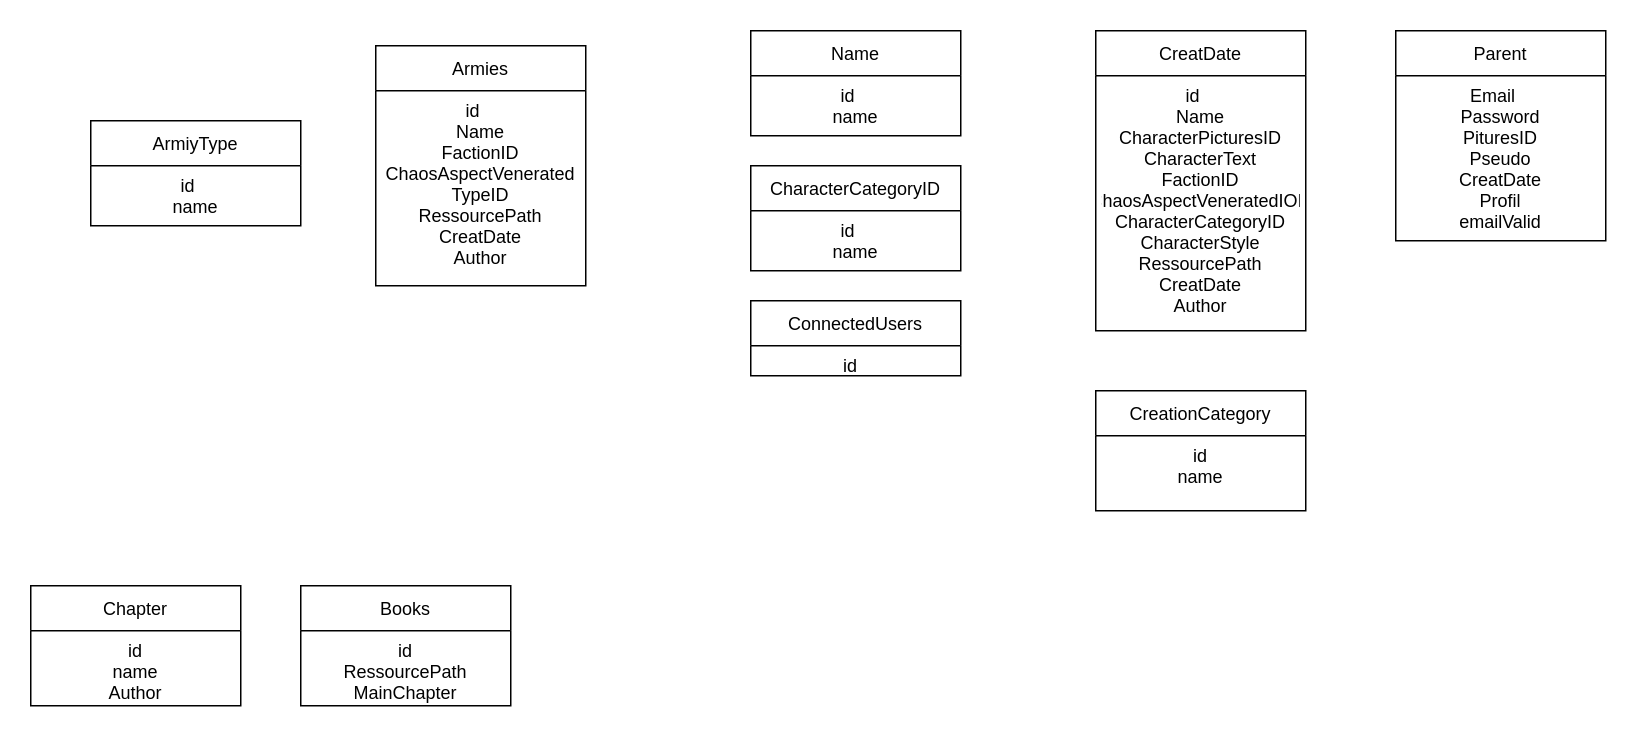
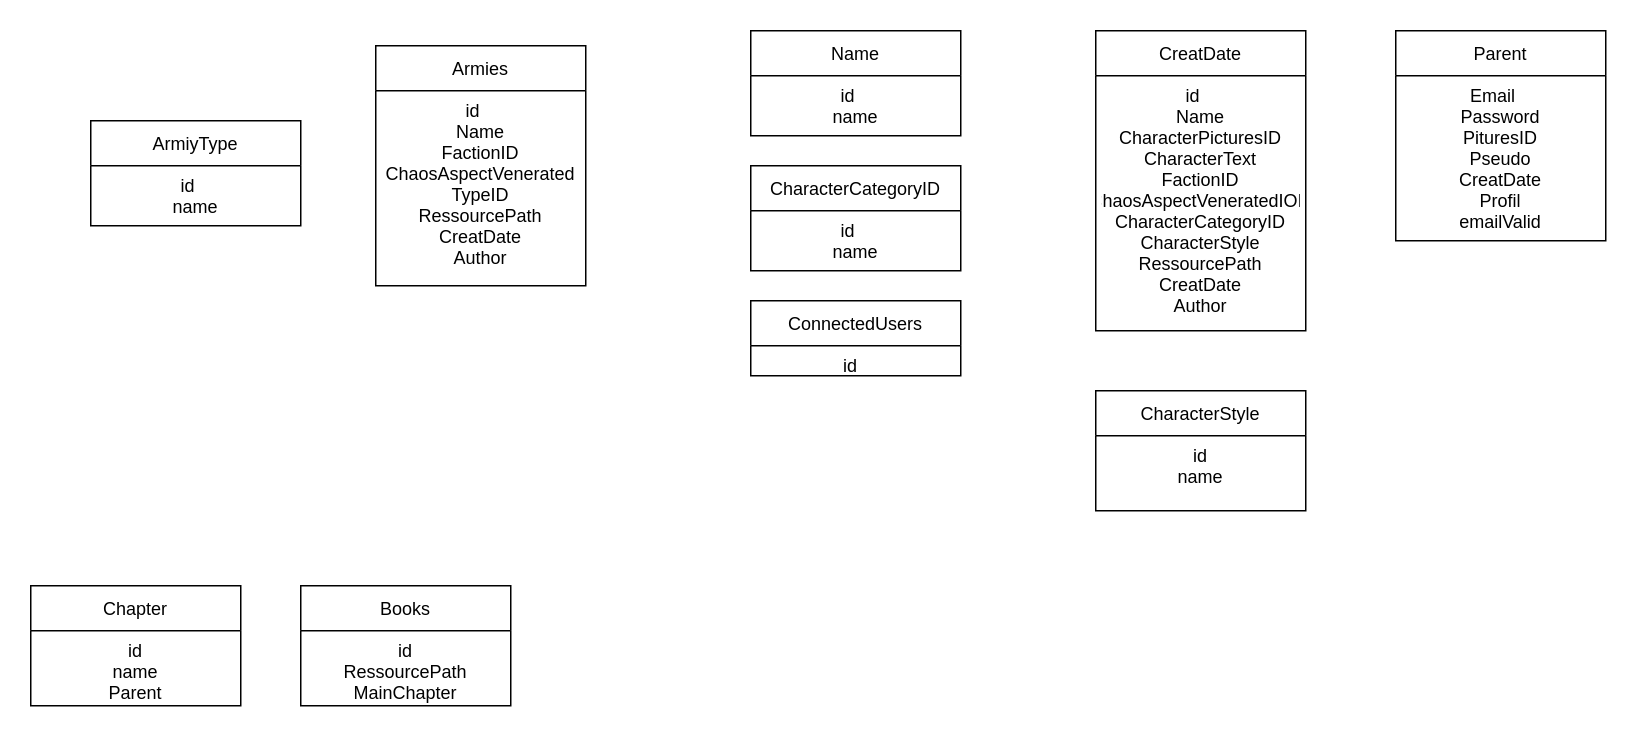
- <mxCell id="16" value="CreationCategory" style="swimlane;fontStyle=0;childLayout=stackLayout;horizontal=1;startSize=30;horizontalStack=0;resizeParent=1;resizeParentMax=0;resizeLast=0;collapsible=1;marginBottom=0;swimlaneLine=1;glass=0;" vertex="1" parent="1"><mxGeometry x="730" y="260" width="140" height="80" as="geometry"><mxRectangle x="10" y="150" width="90" height="30" as="alternateBounds" /></mxGeometry></mxCell>
+ <mxCell id="16" value="CharacterStyle" style="swimlane;fontStyle=0;childLayout=stackLayout;horizontal=1;startSize=30;horizontalStack=0;resizeParent=1;resizeParentMax=0;resizeLast=0;collapsible=1;marginBottom=0;swimlaneLine=1;glass=0;" vertex="1" parent="1"><mxGeometry x="730" y="260" width="140" height="80" as="geometry"><mxRectangle x="10" y="150" width="90" height="30" as="alternateBounds" /></mxGeometry></mxCell>
- <mxCell id="21" value="id&#10;name&#10;Author" style="text;strokeColor=none;fillColor=none;align=center;verticalAlign=top;spacingLeft=4;spacingRight=4;overflow=hidden;points=[[0,0.5],[1,0.5]];portConstraint=eastwest;rotatable=0;" vertex="1" parent="20"><mxGeometry y="30" width="140" height="50" as="geometry" /></mxCell>
+ <mxCell id="21" value="id&#10;name&#10;Parent" style="text;strokeColor=none;fillColor=none;align=center;verticalAlign=top;spacingLeft=4;spacingRight=4;overflow=hidden;points=[[0,0.5],[1,0.5]];portConstraint=eastwest;rotatable=0;" vertex="1" parent="20"><mxGeometry y="30" width="140" height="50" as="geometry" /></mxCell>
